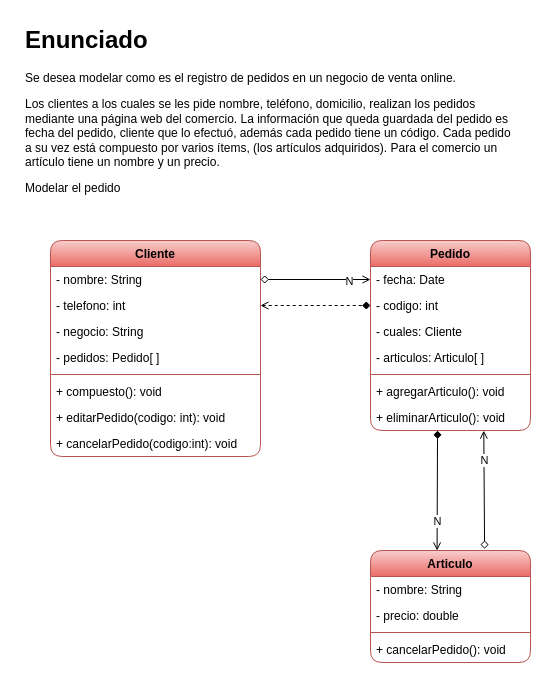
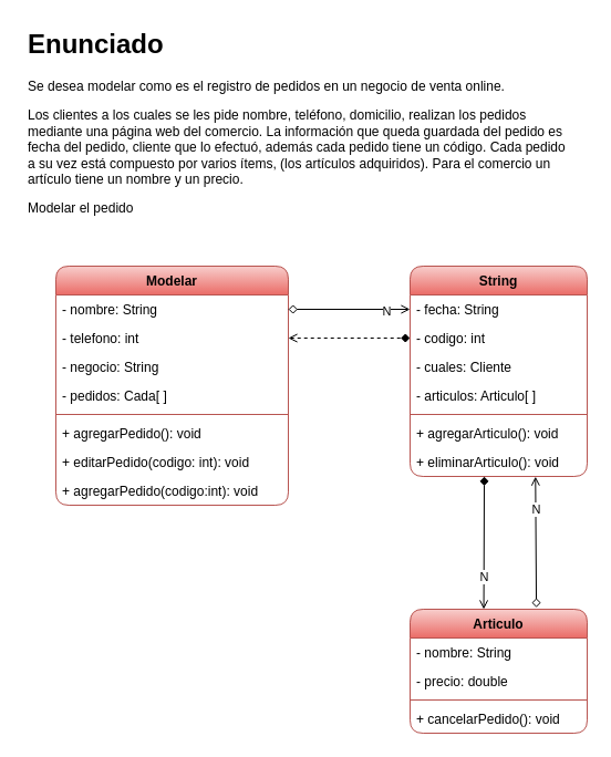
- <mxCell id="3" value="Cliente" style="swimlane;fontStyle=1;align=center;verticalAlign=top;childLayout=stackLayout;horizontal=1;startSize=26;horizontalStack=0;resizeParent=1;resizeParentMax=0;resizeLast=0;collapsible=1;marginBottom=0;fillColor=#f8cecc;swimlaneFillColor=default;strokeColor=#b85450;gradientColor=#ea6b66;sketch=0;shadow=0;rounded=1;glass=0;" vertex="1" parent="1"><mxGeometry x="50" y="240" width="210" height="216" as="geometry" /></mxCell>
+ <mxCell id="3" value="Modelar" style="swimlane;fontStyle=1;align=center;verticalAlign=top;childLayout=stackLayout;horizontal=1;startSize=26;horizontalStack=0;resizeParent=1;resizeParentMax=0;resizeLast=0;collapsible=1;marginBottom=0;fillColor=#f8cecc;swimlaneFillColor=default;strokeColor=#b85450;gradientColor=#ea6b66;sketch=0;shadow=0;rounded=1;glass=0;" vertex="1" parent="1"><mxGeometry x="50" y="240" width="210" height="216" as="geometry" /></mxCell>
- <mxCell id="12" value="Pedido" style="swimlane;fontStyle=1;align=center;verticalAlign=top;childLayout=stackLayout;horizontal=1;startSize=26;horizontalStack=0;resizeParent=1;resizeParentMax=0;resizeLast=0;collapsible=1;marginBottom=0;fillColor=#f8cecc;swimlaneFillColor=default;strokeColor=#b85450;gradientColor=#ea6b66;sketch=0;shadow=0;rounded=1;glass=0;" vertex="1" parent="1"><mxGeometry x="370" y="240" width="160" height="190" as="geometry" /></mxCell>
+ <mxCell id="12" value="String" style="swimlane;fontStyle=1;align=center;verticalAlign=top;childLayout=stackLayout;horizontal=1;startSize=26;horizontalStack=0;resizeParent=1;resizeParentMax=0;resizeLast=0;collapsible=1;marginBottom=0;fillColor=#f8cecc;swimlaneFillColor=default;strokeColor=#b85450;gradientColor=#ea6b66;sketch=0;shadow=0;rounded=1;glass=0;" vertex="1" parent="1"><mxGeometry x="370" y="240" width="160" height="190" as="geometry" /></mxCell>
- <mxCell id="13" value="- fecha: Date" style="text;strokeColor=none;fillColor=none;align=left;verticalAlign=top;spacingLeft=4;spacingRight=4;overflow=hidden;rotatable=0;points=[[0,0.5],[1,0.5]];portConstraint=eastwest;" vertex="1" parent="12"><mxGeometry y="26" width="160" height="26" as="geometry" /></mxCell>
+ <mxCell id="13" value="- fecha: String" style="text;strokeColor=none;fillColor=none;align=left;verticalAlign=top;spacingLeft=4;spacingRight=4;overflow=hidden;rotatable=0;points=[[0,0.5],[1,0.5]];portConstraint=eastwest;" vertex="1" parent="12"><mxGeometry y="26" width="160" height="26" as="geometry" /></mxCell>
- <mxCell id="7" value="- pedidos: Pedido[ ]" style="text;strokeColor=none;fillColor=none;align=left;verticalAlign=top;spacingLeft=4;spacingRight=4;overflow=hidden;rotatable=0;points=[[0,0.5],[1,0.5]];portConstraint=eastwest;" vertex="1" parent="3"><mxGeometry y="104" width="210" height="26" as="geometry" /></mxCell>
+ <mxCell id="7" value="- pedidos: Cada[ ]" style="text;strokeColor=none;fillColor=none;align=left;verticalAlign=top;spacingLeft=4;spacingRight=4;overflow=hidden;rotatable=0;points=[[0,0.5],[1,0.5]];portConstraint=eastwest;" vertex="1" parent="3"><mxGeometry y="104" width="210" height="26" as="geometry" /></mxCell>
- <mxCell id="9" value="+ compuesto(): void" style="text;strokeColor=none;fillColor=none;align=left;verticalAlign=top;spacingLeft=4;spacingRight=4;overflow=hidden;rotatable=0;points=[[0,0.5],[1,0.5]];portConstraint=eastwest;" vertex="1" parent="3"><mxGeometry y="138" width="210" height="26" as="geometry" /></mxCell>
+ <mxCell id="9" value="+ agregarPedido(): void" style="text;strokeColor=none;fillColor=none;align=left;verticalAlign=top;spacingLeft=4;spacingRight=4;overflow=hidden;rotatable=0;points=[[0,0.5],[1,0.5]];portConstraint=eastwest;" vertex="1" parent="3"><mxGeometry y="138" width="210" height="26" as="geometry" /></mxCell>
- <mxCell id="11" value="+ cancelarPedido(codigo:int): void" style="text;strokeColor=none;fillColor=none;align=left;verticalAlign=top;spacingLeft=4;spacingRight=4;overflow=hidden;rotatable=0;points=[[0,0.5],[1,0.5]];portConstraint=eastwest;" vertex="1" parent="3"><mxGeometry y="190" width="210" height="26" as="geometry" /></mxCell>
+ <mxCell id="11" value="+ agregarPedido(codigo:int): void" style="text;strokeColor=none;fillColor=none;align=left;verticalAlign=top;spacingLeft=4;spacingRight=4;overflow=hidden;rotatable=0;points=[[0,0.5],[1,0.5]];portConstraint=eastwest;" vertex="1" parent="3"><mxGeometry y="190" width="210" height="26" as="geometry" /></mxCell>
